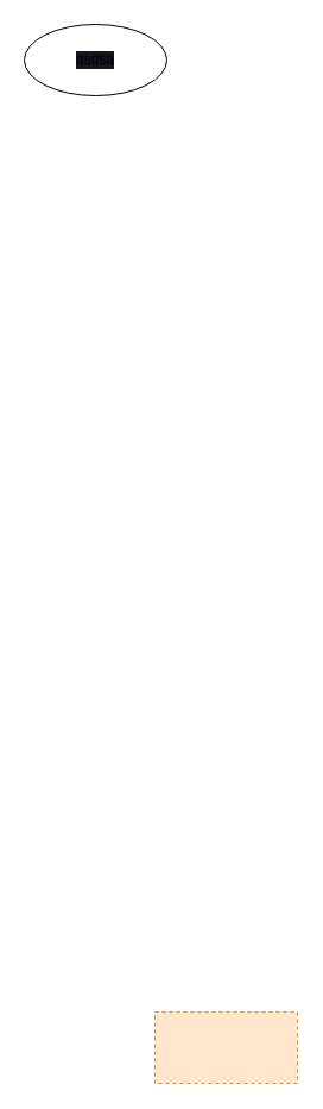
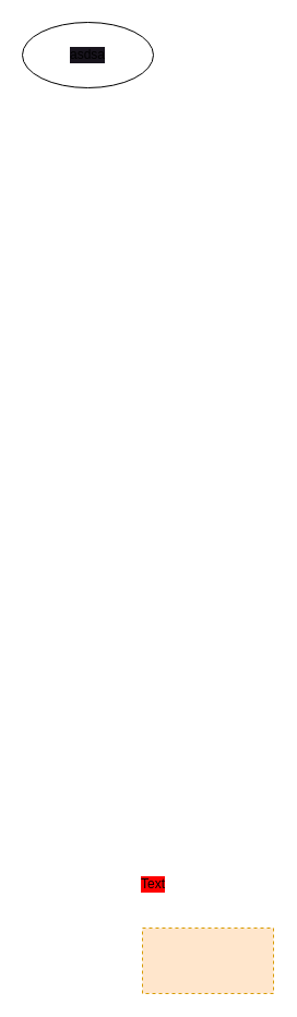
+ <mxCell id="3" value="Text" style="text;html=1;strokeColor=none;fillColor=none;align=center;verticalAlign=middle;whiteSpace=wrap;rounded=0;labelBackgroundColor=#FF0000;" vertex="1" parent="1"><mxGeometry x="90" y="780" width="100" height="60" as="geometry" /></mxCell>
